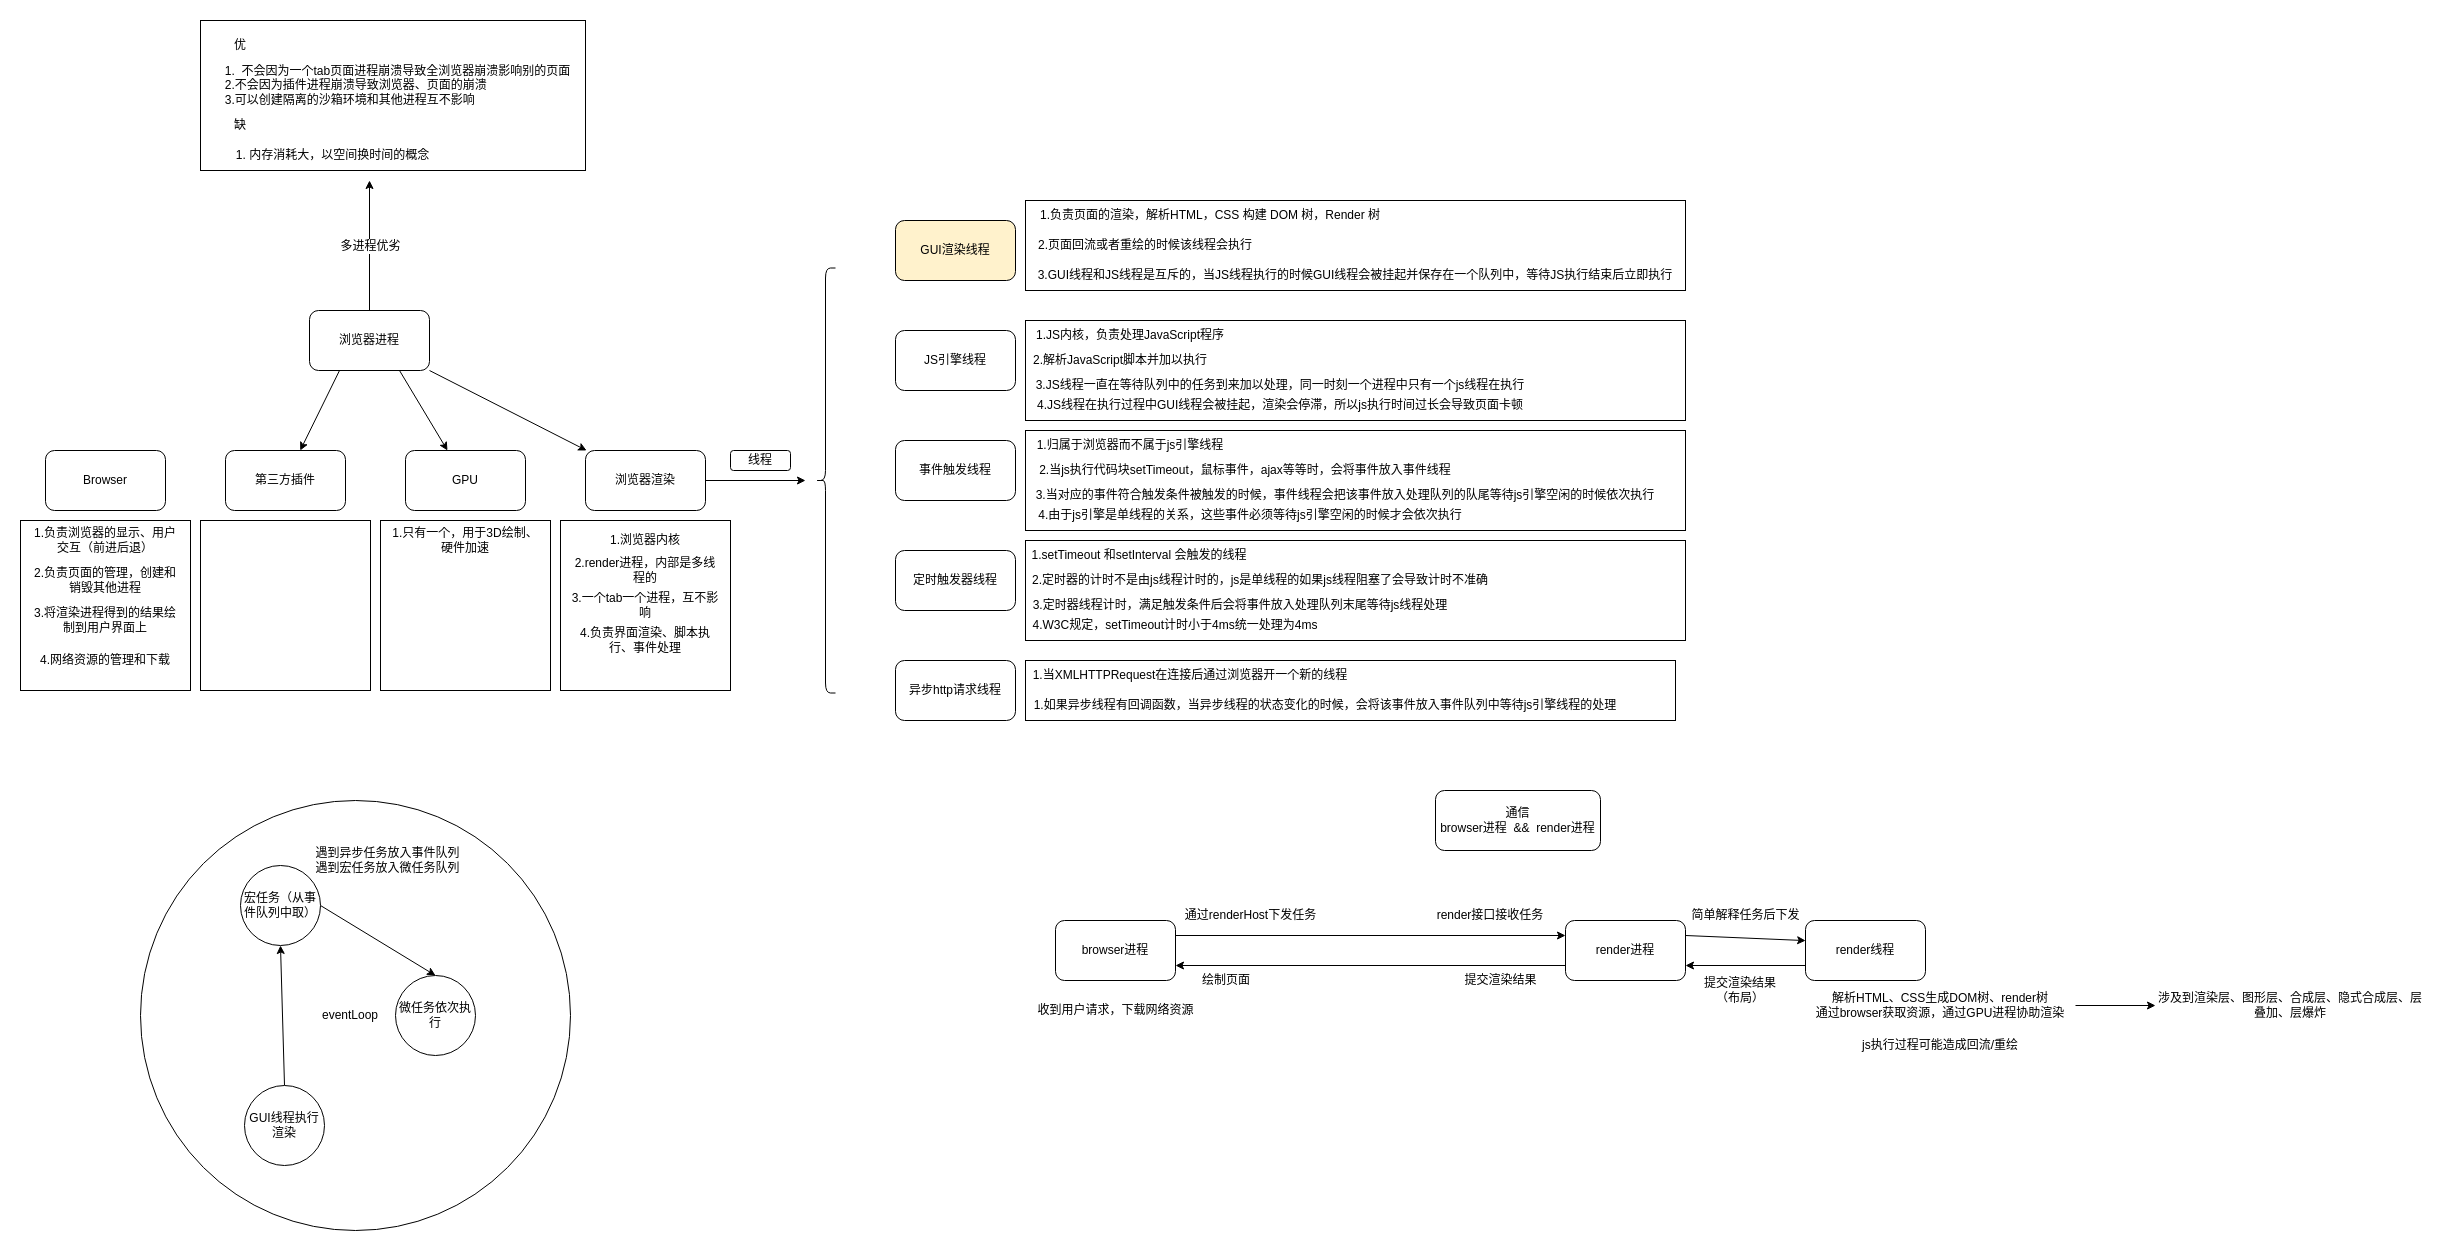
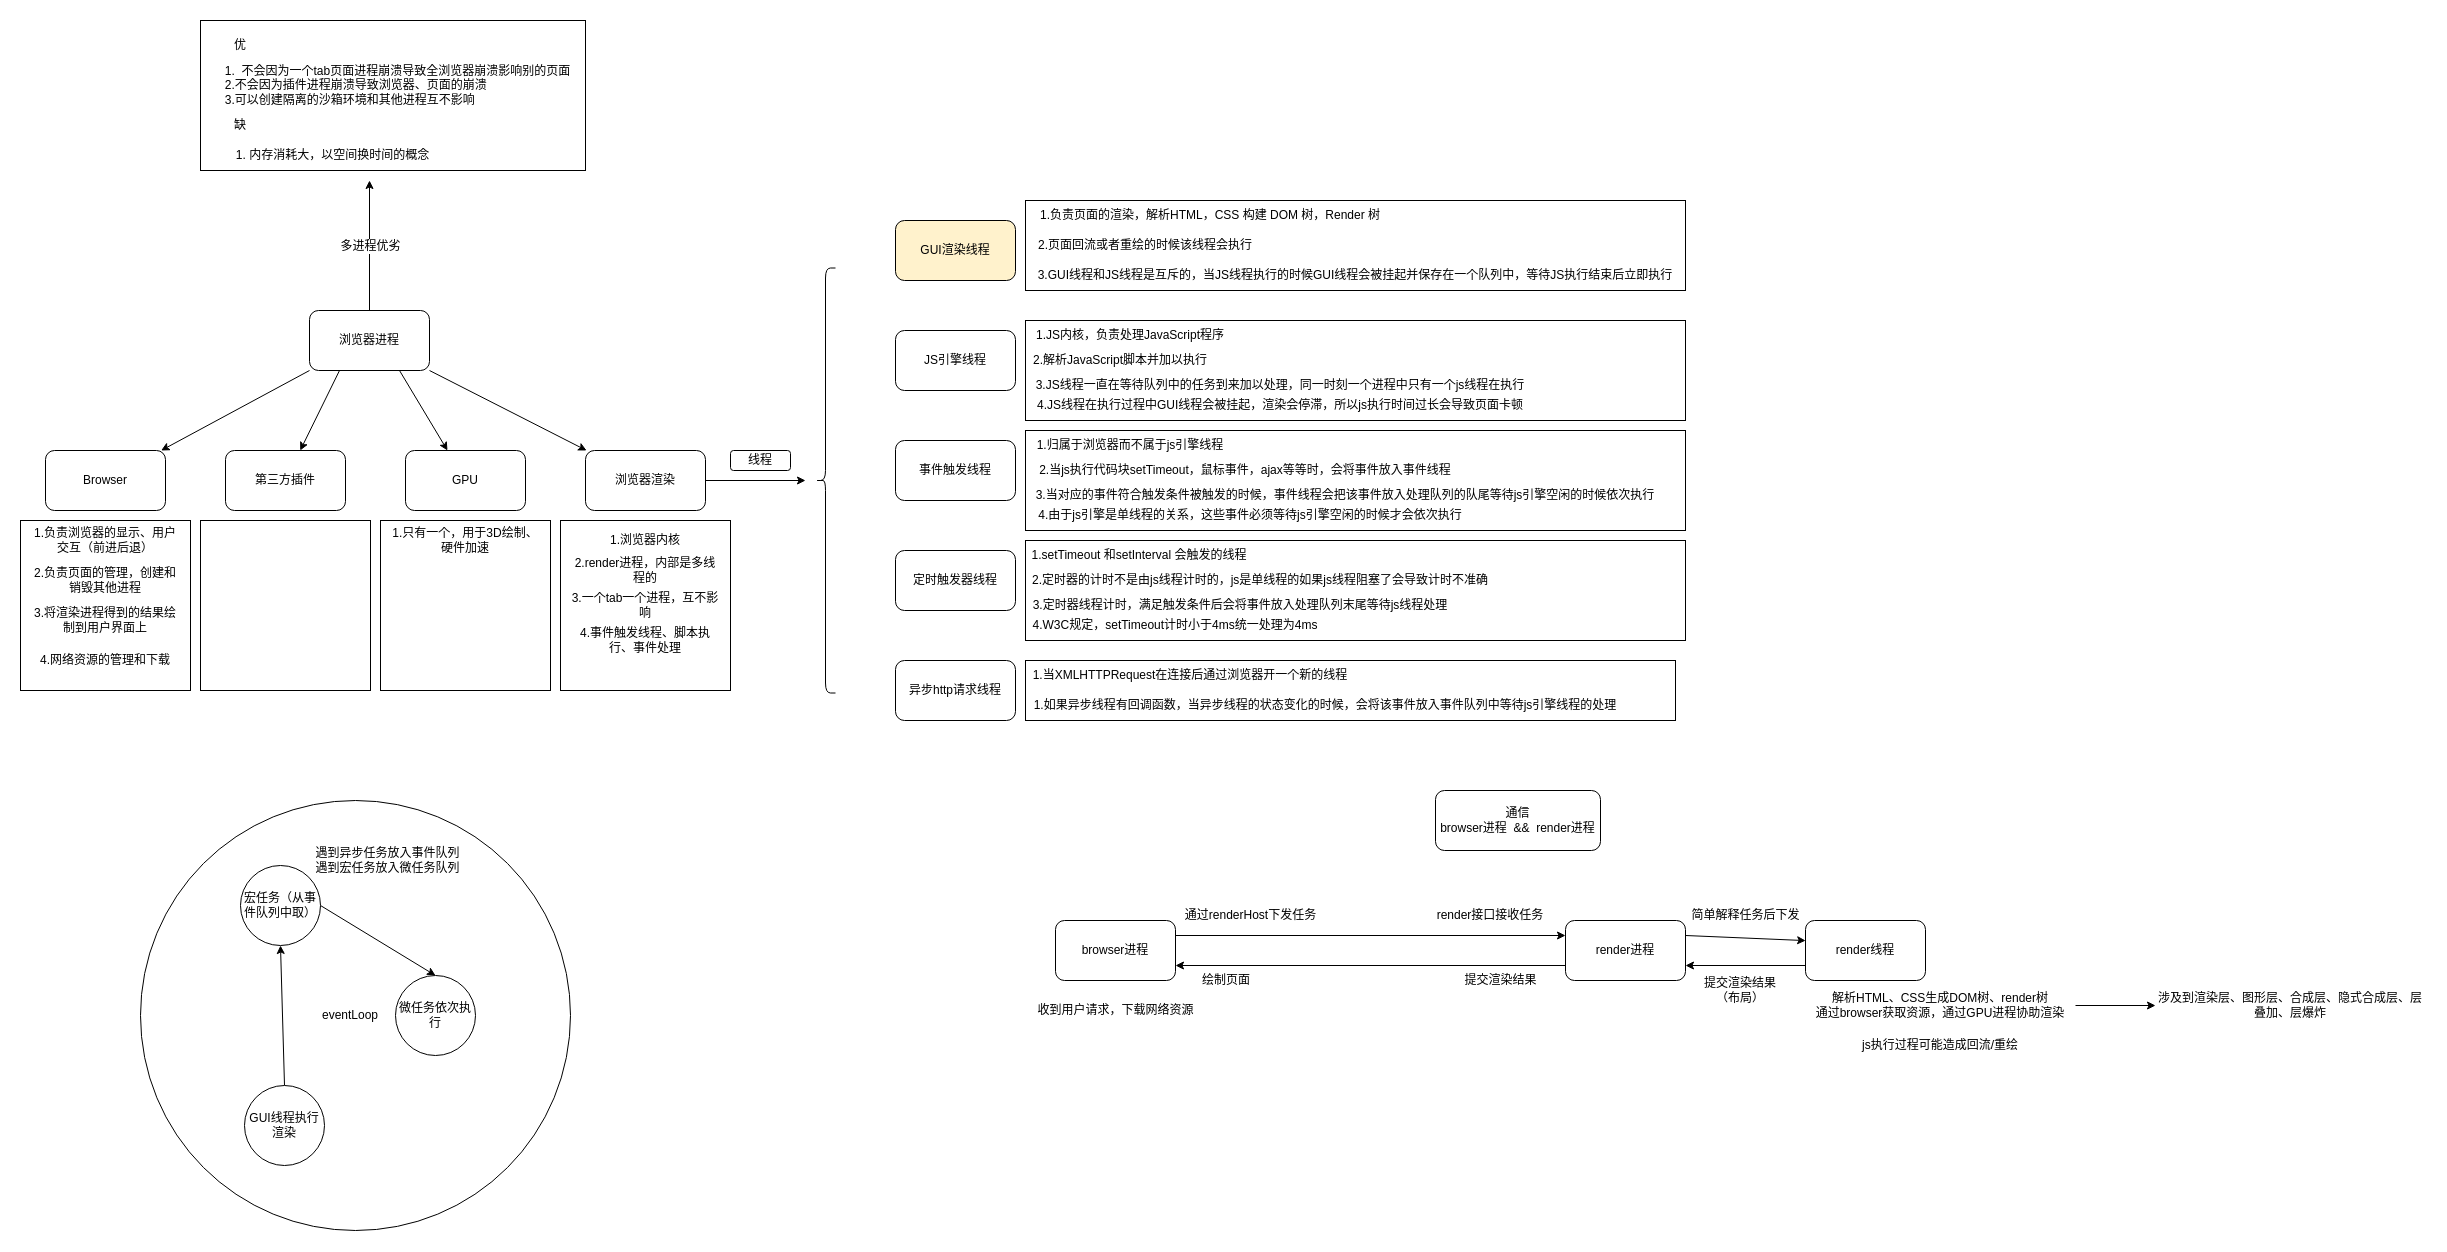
+ <mxCell id="4" style="edgeStyle=none;html=1;exitX=0;exitY=1;exitDx=0;exitDy=0;" parent="1" source="8" target="9" edge="1"><mxGeometry relative="1" as="geometry"><mxPoint x="225" y="420" as="targetPoint" /></mxGeometry></mxCell>
- <mxCell id="26" value="4.负责界面渲染、脚本执行、事件处理" style="text;html=1;strokeColor=none;fillColor=none;align=center;verticalAlign=middle;whiteSpace=wrap;rounded=0;" parent="1" vertex="1"><mxGeometry x="570" y="630" width="150" height="20" as="geometry" /></mxCell>
+ <mxCell id="26" value="4.事件触发线程、脚本执行、事件处理" style="text;html=1;strokeColor=none;fillColor=none;align=center;verticalAlign=middle;whiteSpace=wrap;rounded=0;" parent="1" vertex="1"><mxGeometry x="570" y="630" width="150" height="20" as="geometry" /></mxCell>
